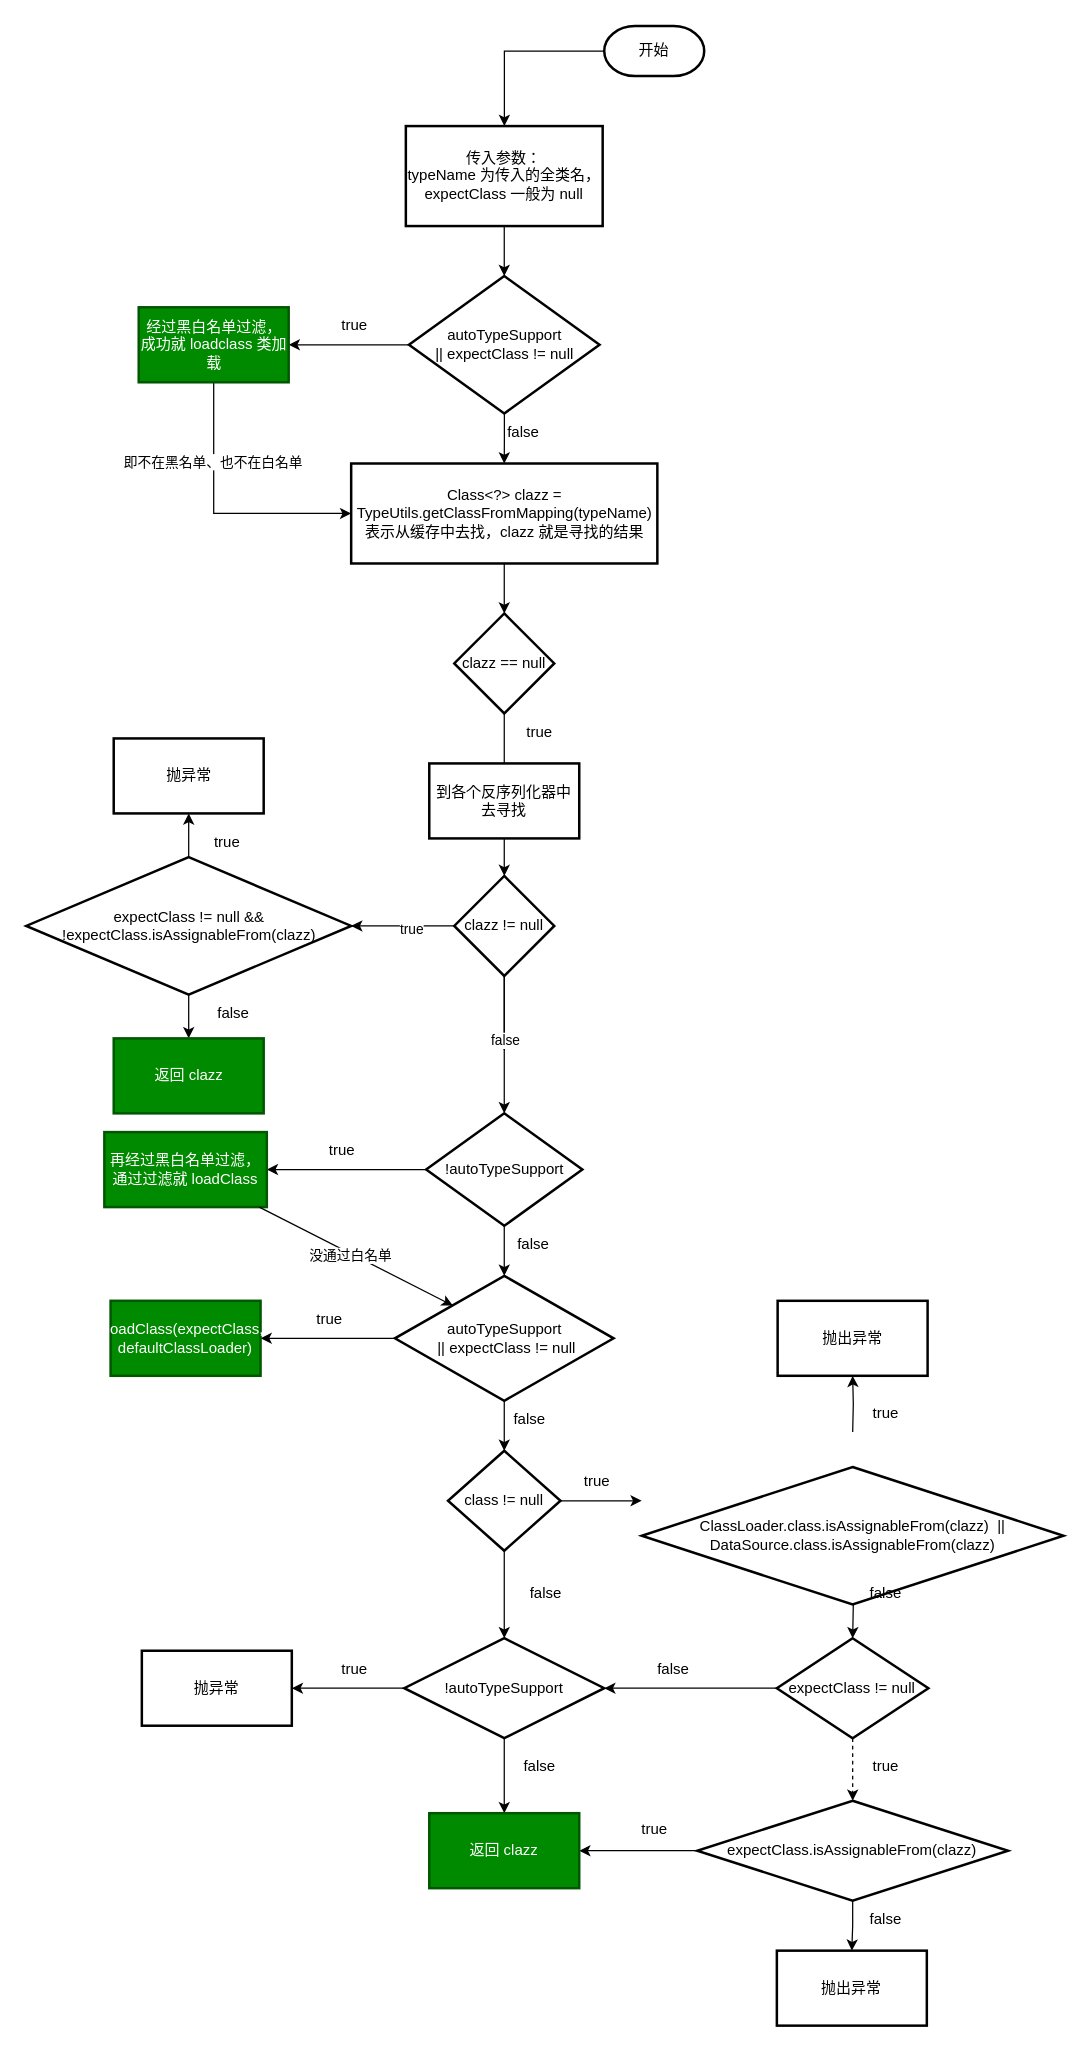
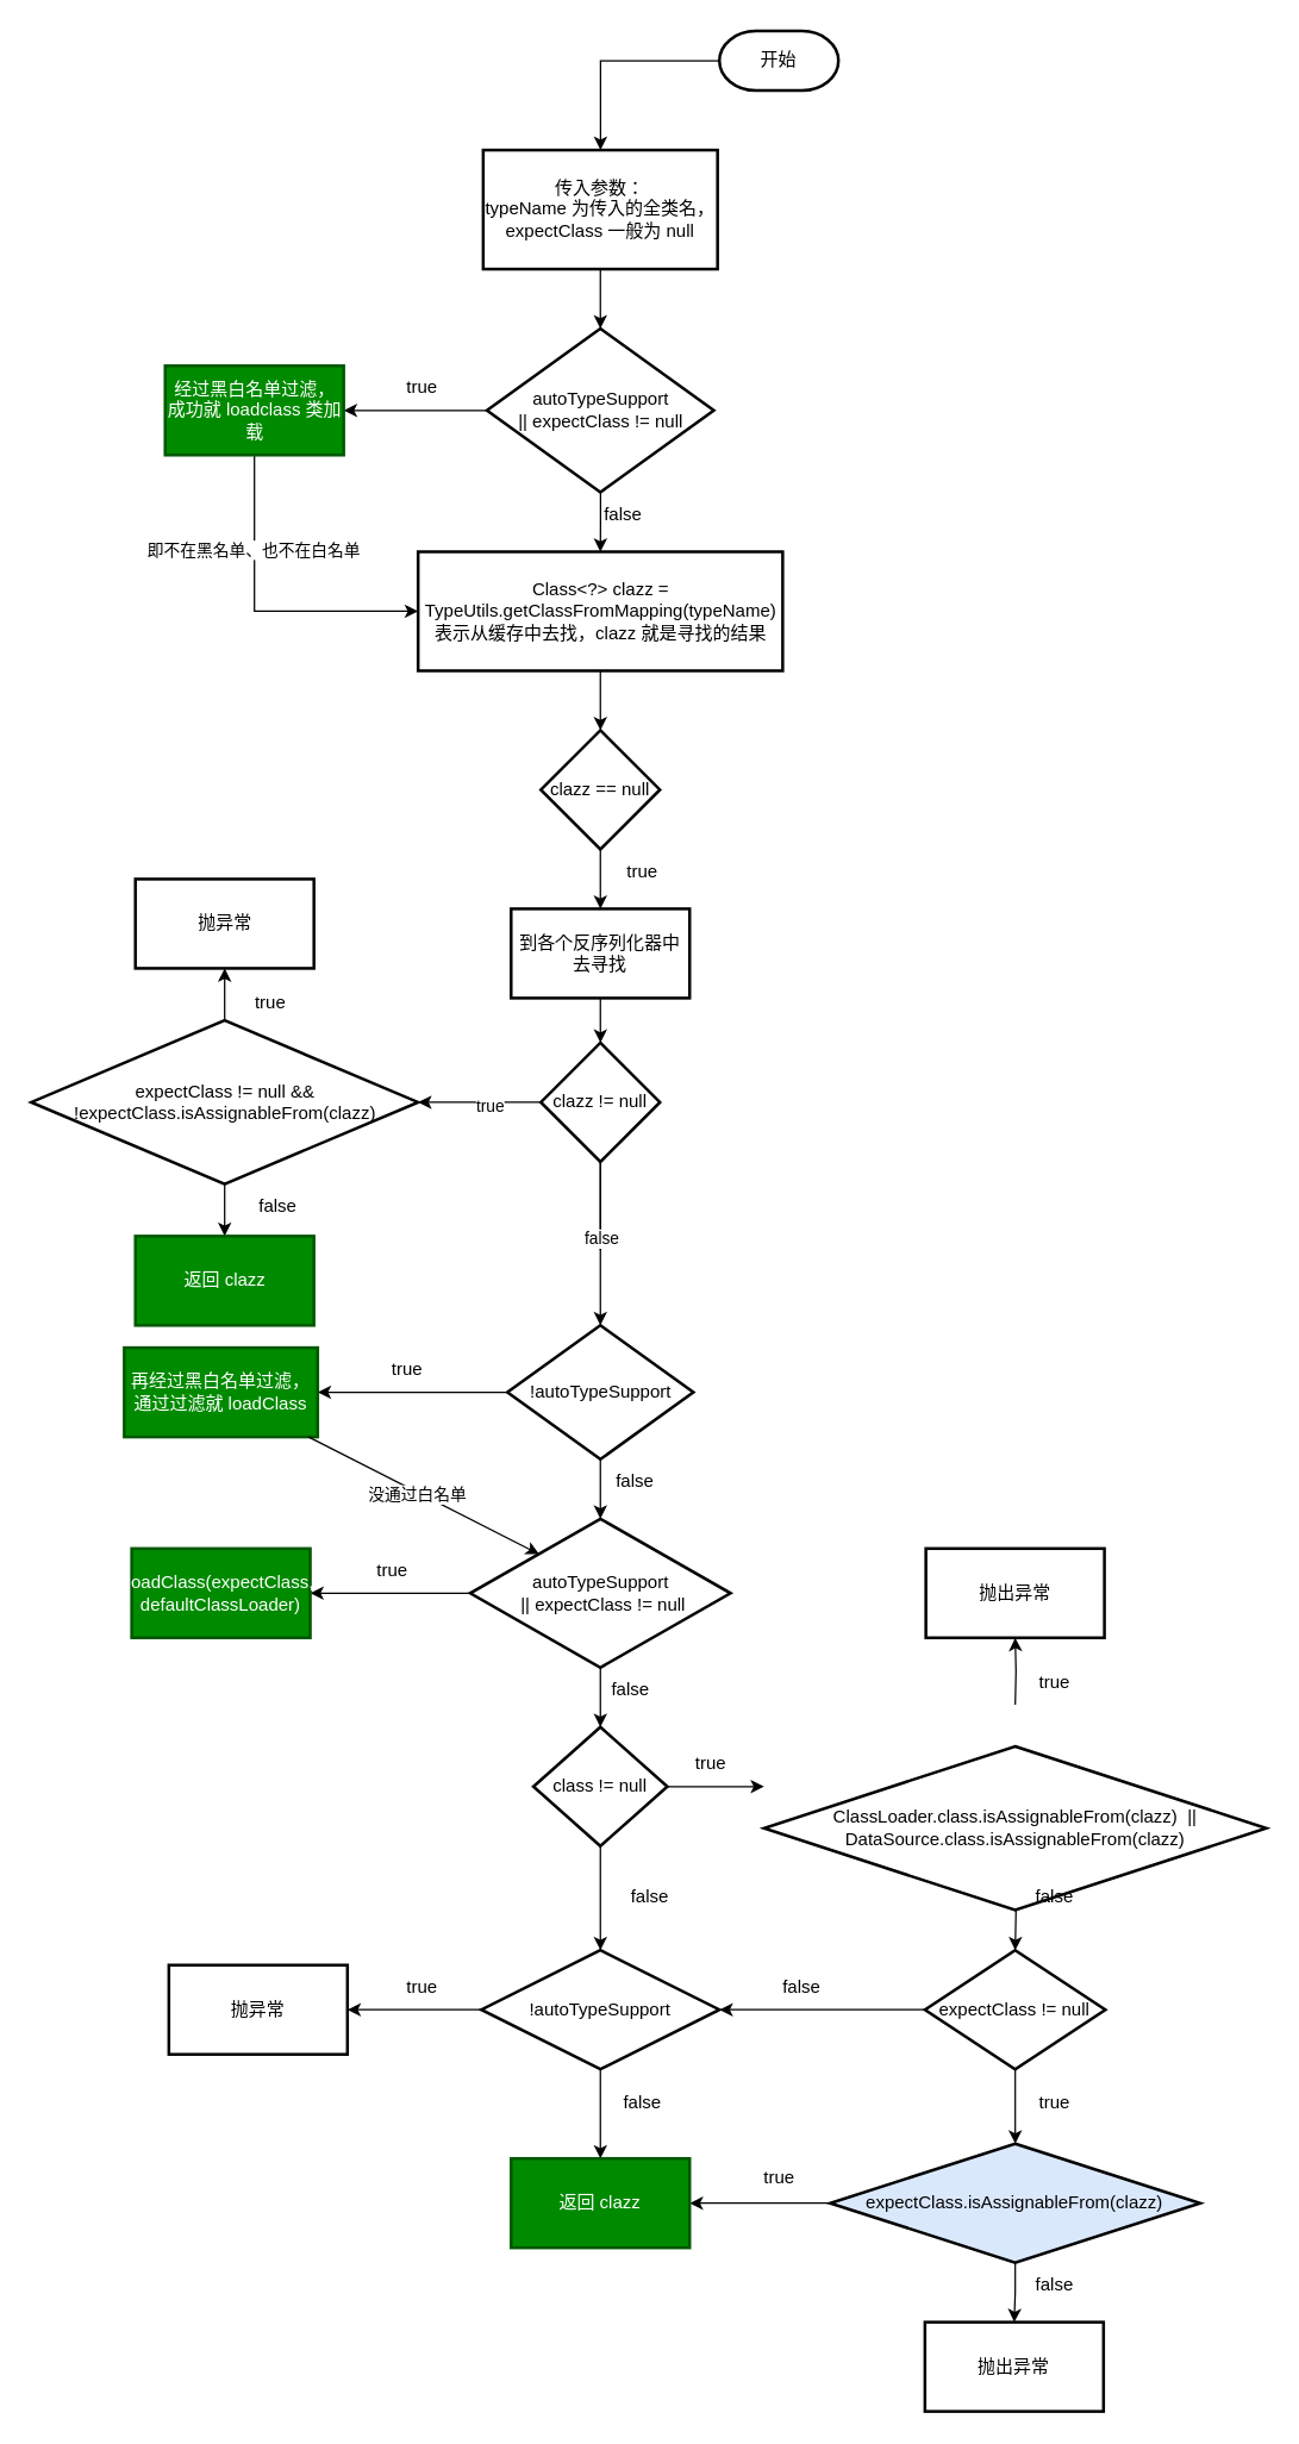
- <mxCell id="16" value="" style="edgeStyle=orthogonalEdgeStyle;rounded=0;orthogonalLoop=1;jettySize=auto;html=1;endArrow=none;" parent="1" source="17" target="29" edge="1"><mxGeometry relative="1" as="geometry" /></mxCell>
+ <mxCell id="16" value="" style="edgeStyle=orthogonalEdgeStyle;rounded=0;orthogonalLoop=1;jettySize=auto;html=1;" parent="1" source="17" target="29" edge="1"><mxGeometry relative="1" as="geometry" /></mxCell>
- <mxCell id="43" value="" style="edgeStyle=orthogonalEdgeStyle;rounded=0;orthogonalLoop=1;jettySize=auto;html=1;dashed=1;" parent="1" source="45" target="48" edge="1"><mxGeometry relative="1" as="geometry" /></mxCell>
+ <mxCell id="43" value="" style="edgeStyle=orthogonalEdgeStyle;rounded=0;orthogonalLoop=1;jettySize=auto;html=1;" parent="1" source="45" target="48" edge="1"><mxGeometry relative="1" as="geometry" /></mxCell>
- <mxCell id="48" value="expectClass.isAssignableFrom(clazz)" style="rhombus;whiteSpace=wrap;html=1;strokeWidth=2;" parent="1" vertex="1"><mxGeometry x="557.37" y="1440" width="248.76" height="80" as="geometry" /></mxCell>
+ <mxCell id="48" value="expectClass.isAssignableFrom(clazz)" style="rhombus;whiteSpace=wrap;html=1;strokeWidth=2;fillColor=#dae8fc;" parent="1" vertex="1"><mxGeometry x="557.37" y="1440" width="248.76" height="80" as="geometry" /></mxCell>
